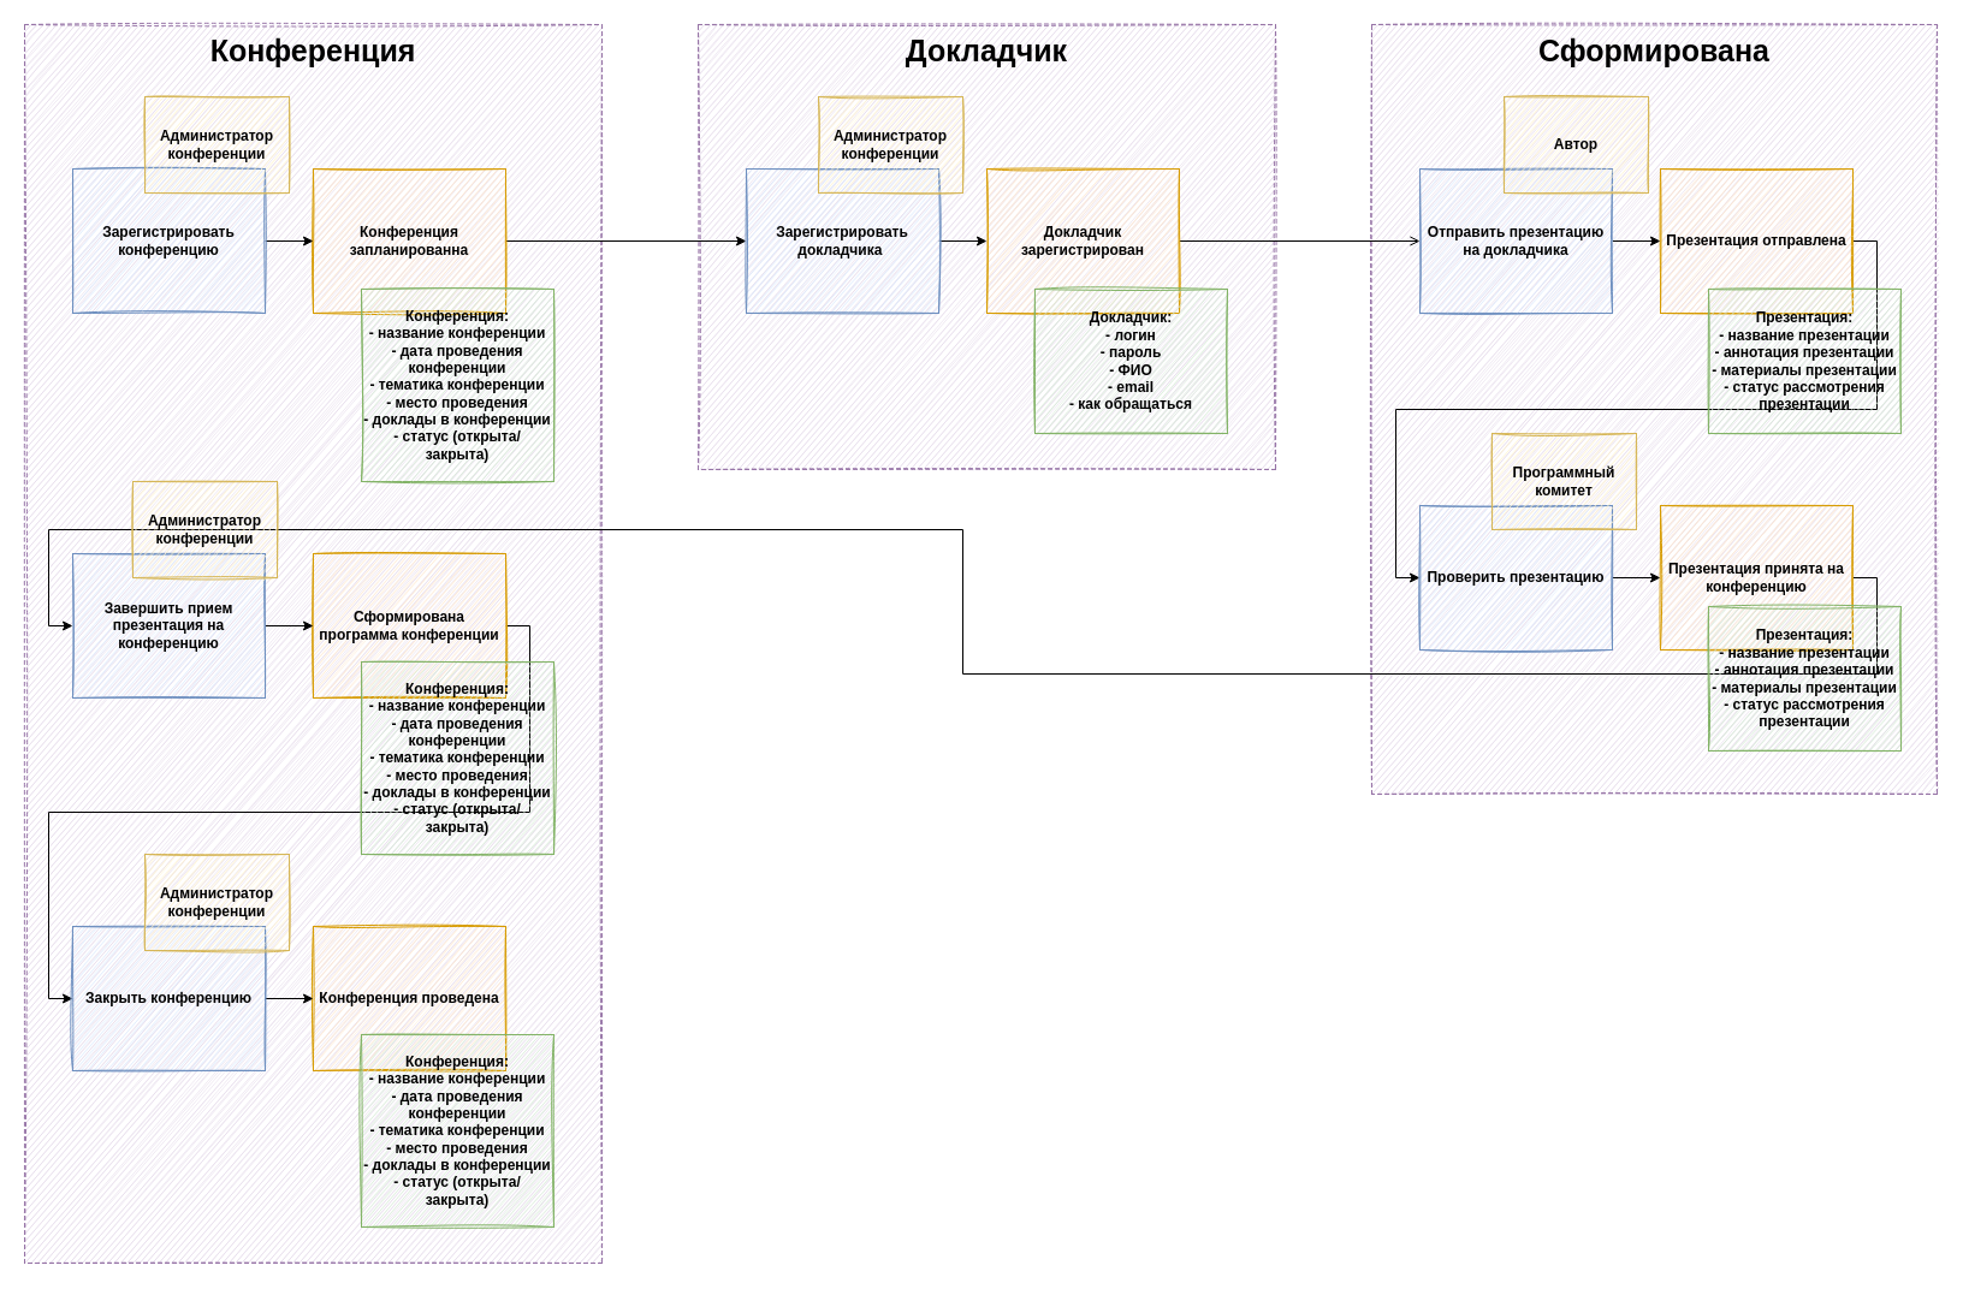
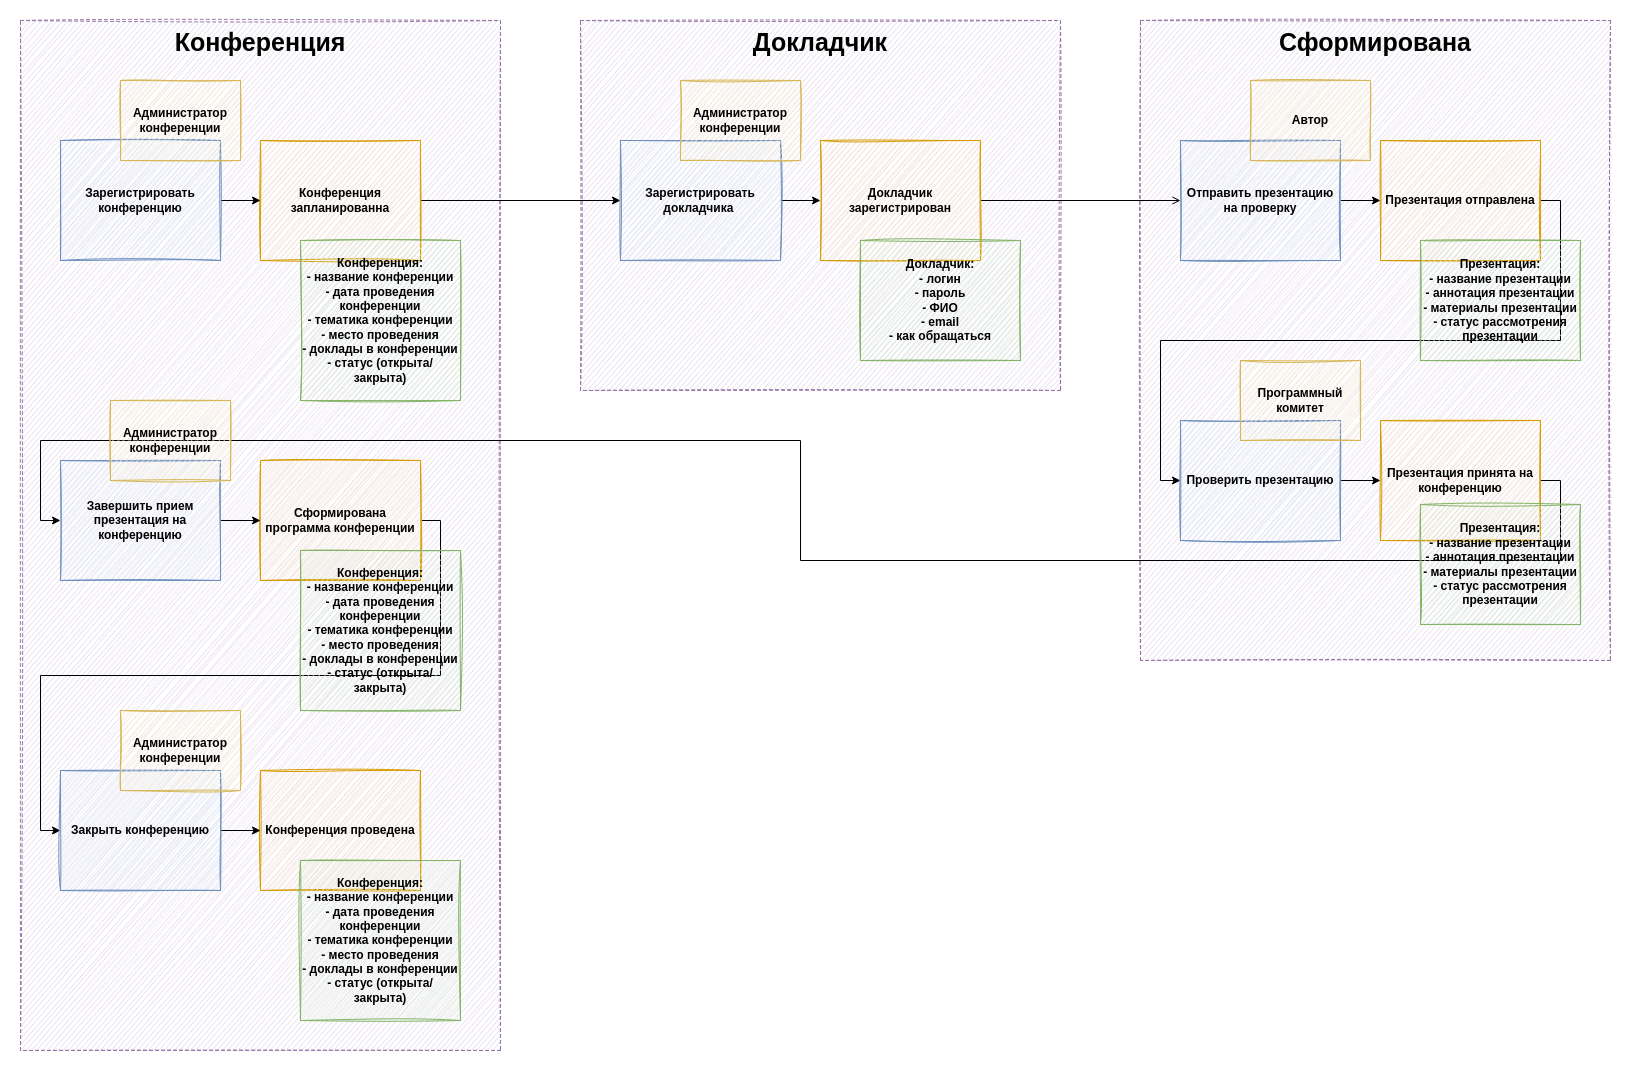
- <mxCell id="19" value="Отправить презентацию на докладчика" style="rounded=0;whiteSpace=wrap;html=1;fillColor=#dae8fc;strokeColor=#6c8ebf;sketch=1;fontStyle=1" parent="1" vertex="1"><mxGeometry x="1180" y="140" width="160" height="120" as="geometry" /></mxCell>
+ <mxCell id="19" value="Отправить презентацию на проверку" style="rounded=0;whiteSpace=wrap;html=1;fillColor=#dae8fc;strokeColor=#6c8ebf;sketch=1;fontStyle=1" parent="1" vertex="1"><mxGeometry x="1180" y="140" width="160" height="120" as="geometry" /></mxCell>
